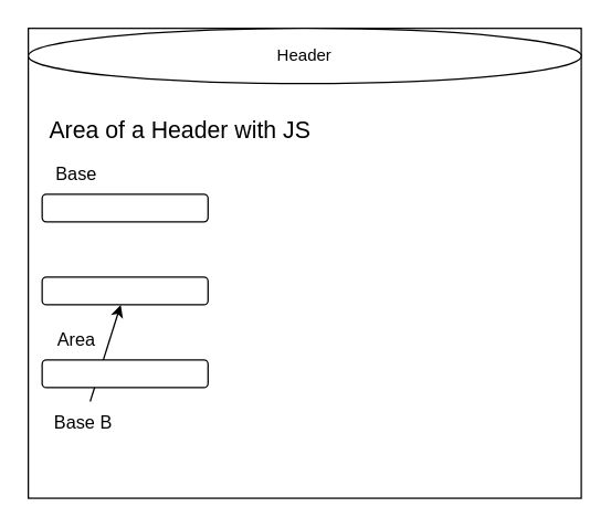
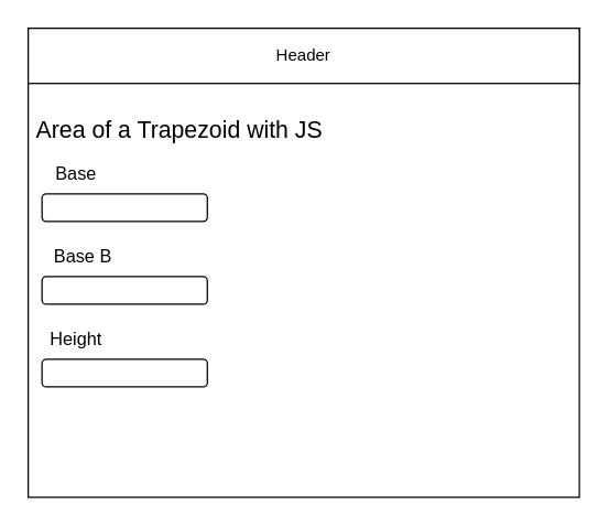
- <mxCell id="3" value="Header" style="ellipse;whiteSpace=wrap;html=1;" parent="1" vertex="1"><mxGeometry x="20" y="20" width="400" height="40" as="geometry" /></mxCell>
+ <mxCell id="3" value="Header" style="rounded=0;whiteSpace=wrap;html=1;" parent="1" vertex="1"><mxGeometry x="20" y="20" width="400" height="40" as="geometry" /></mxCell>
- <mxCell id="4" value="&lt;font style=&quot;font-size: 17px&quot;&gt;Area of a Header with JS&lt;/font&gt;" style="text;html=1;strokeColor=none;fillColor=none;align=center;verticalAlign=middle;whiteSpace=wrap;rounded=0;" vertex="1" parent="1"><mxGeometry x="20" y="70" width="220" height="50" as="geometry" /></mxCell>
+ <mxCell id="4" value="&lt;font style=&quot;font-size: 17px&quot;&gt;Area of a Trapezoid with JS&lt;/font&gt;" style="text;html=1;strokeColor=none;fillColor=none;align=center;verticalAlign=middle;whiteSpace=wrap;rounded=0;" vertex="1" parent="1"><mxGeometry x="20" y="70" width="220" height="50" as="geometry" /></mxCell>
- <mxCell id="11" value="Area" style="text;html=1;strokeColor=none;fillColor=none;align=center;verticalAlign=middle;whiteSpace=wrap;rounded=0;fontSize=13;" vertex="1" parent="1"><mxGeometry x="30" y="230" width="50" height="30" as="geometry" /></mxCell>
+ <mxCell id="11" value="Height" style="text;html=1;strokeColor=none;fillColor=none;align=center;verticalAlign=middle;whiteSpace=wrap;rounded=0;fontSize=13;" vertex="1" parent="1"><mxGeometry x="30" y="230" width="50" height="30" as="geometry" /></mxCell>
- <mxCell id="9" value="Base B" style="text;html=1;strokeColor=none;fillColor=none;align=center;verticalAlign=middle;whiteSpace=wrap;rounded=0;fontSize=13;" vertex="1" parent="1"><mxGeometry x="30" y="290" width="60" height="30" as="geometry" /></mxCell>
+ <mxCell id="9" value="Base B" style="text;html=1;strokeColor=none;fillColor=none;align=center;verticalAlign=middle;whiteSpace=wrap;rounded=0;fontSize=13;" vertex="1" parent="1"><mxGeometry x="30" y="170" width="60" height="30" as="geometry" /></mxCell>
